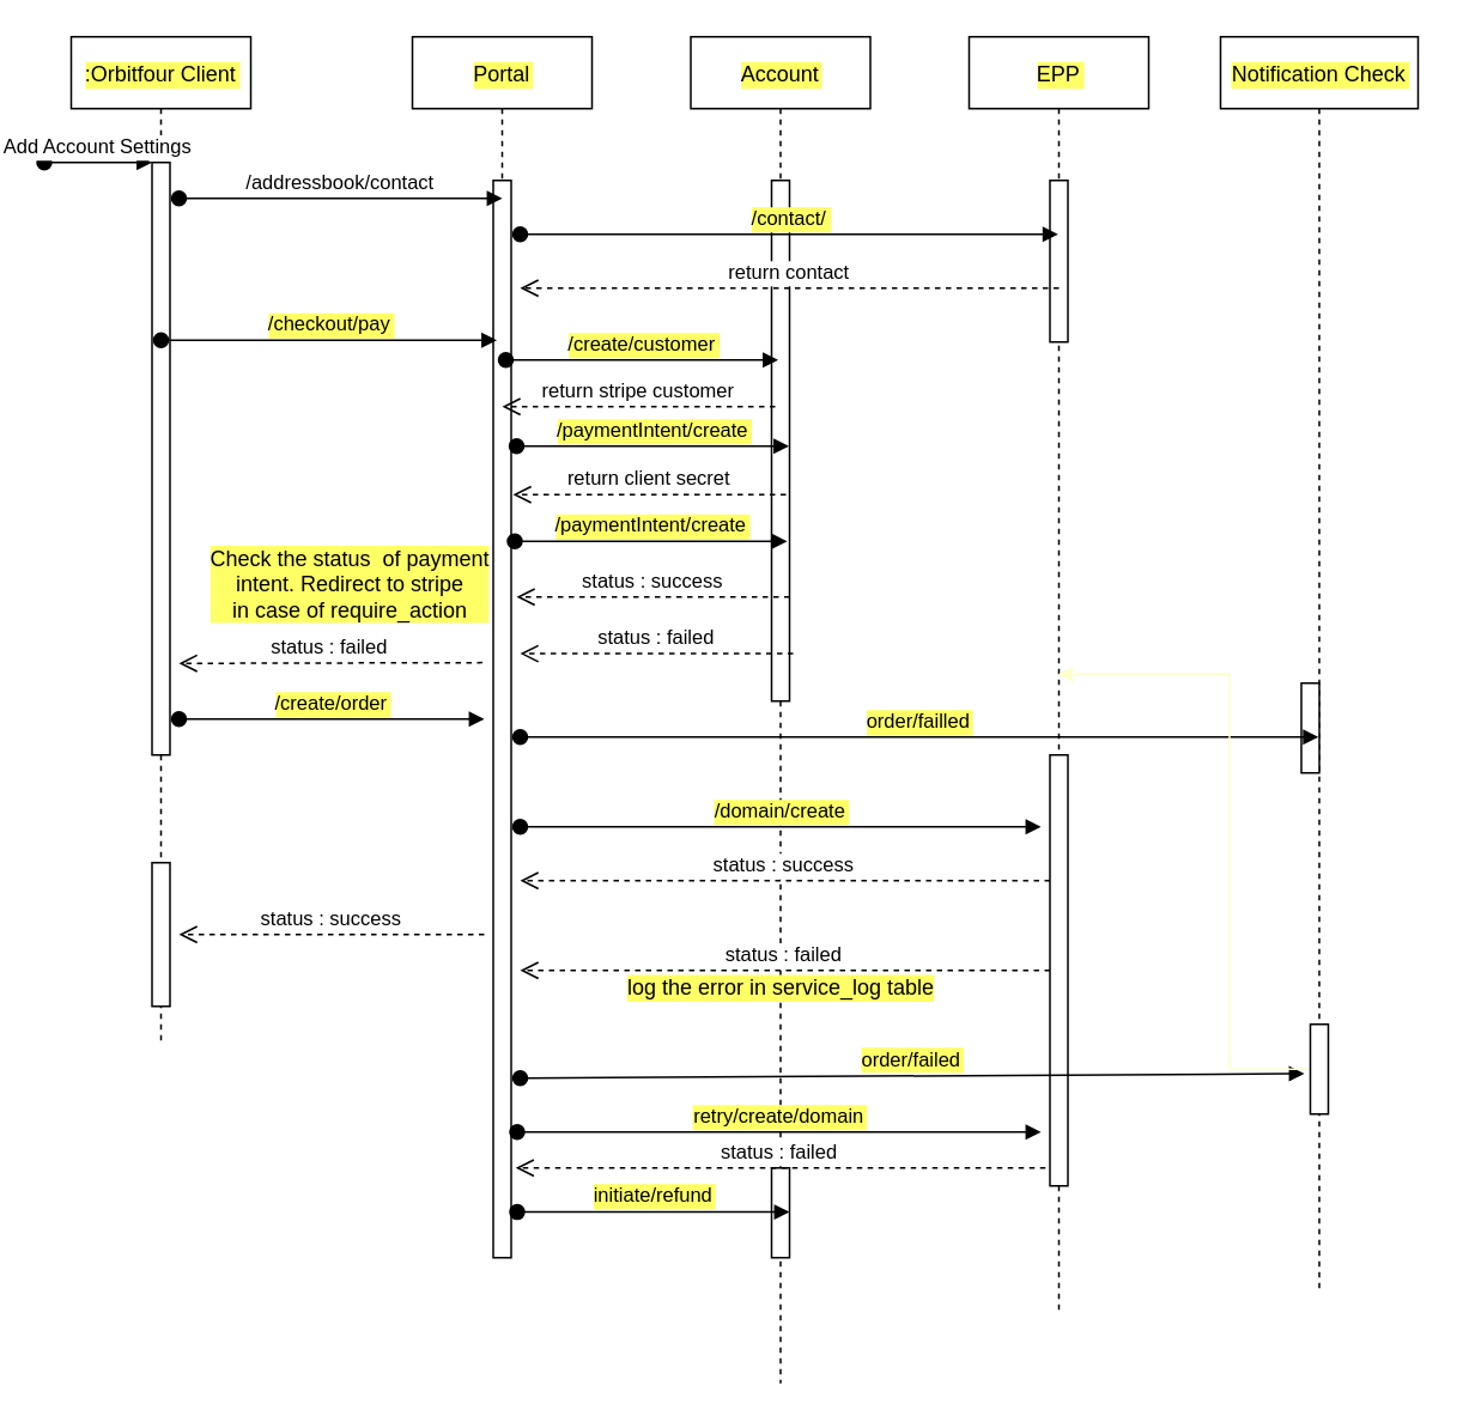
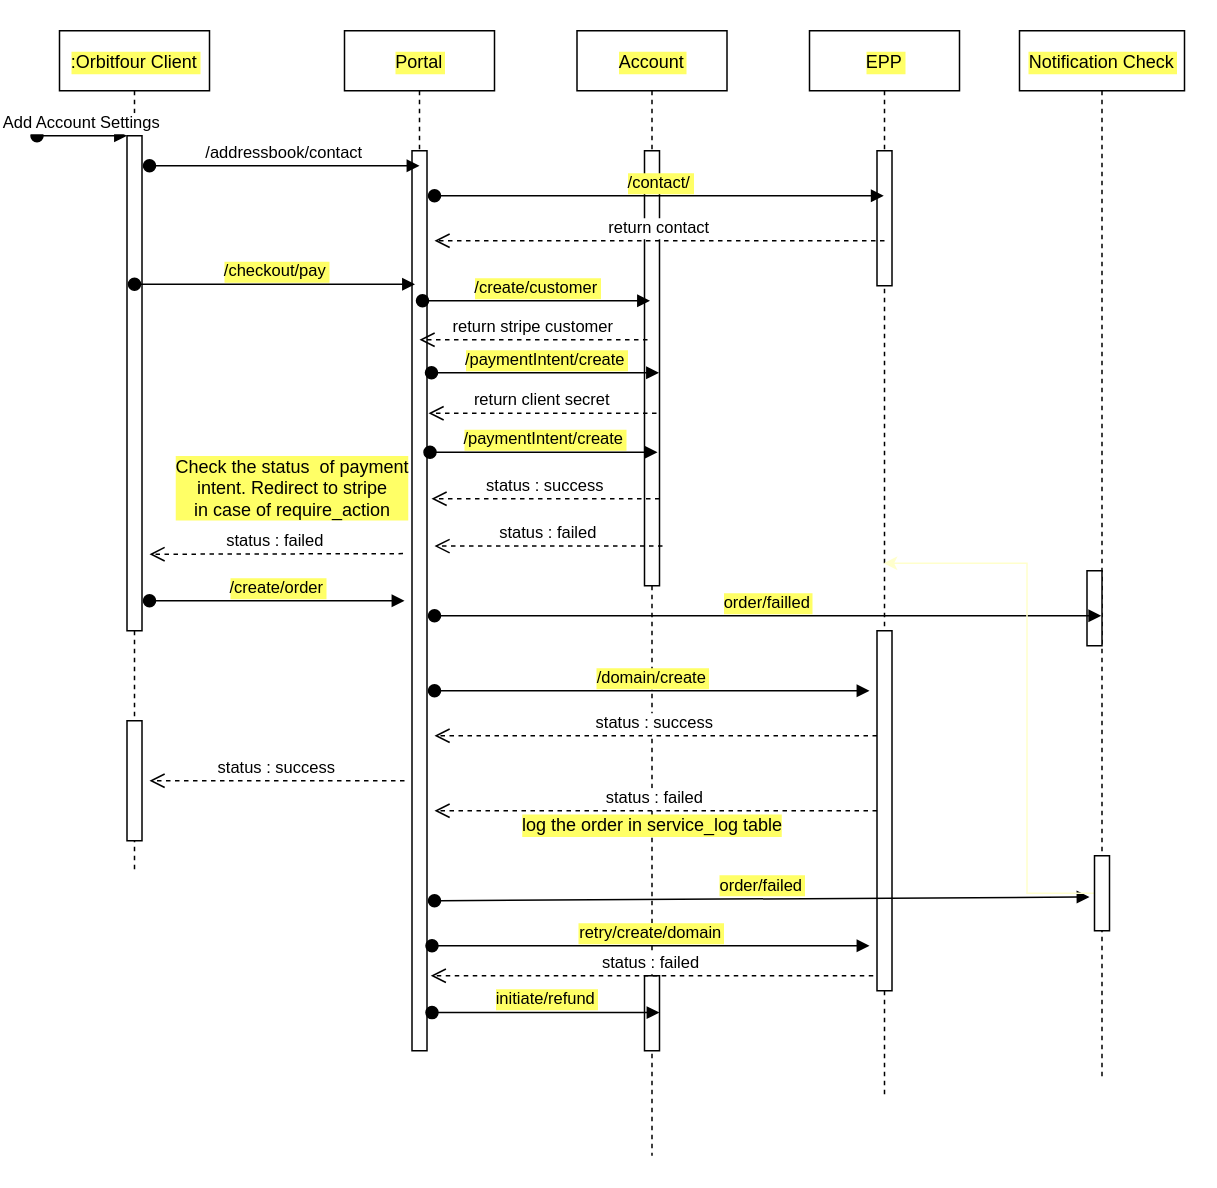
- <mxCell id="34" value="log the error in service_log table" style="text;html=1;resizable=0;autosize=1;align=center;verticalAlign=middle;points=[];fillColor=none;strokeColor=none;rounded=0;labelBackgroundColor=#FFFF66;" vertex="1" parent="1"><mxGeometry x="320" y="540" width="190" height="20" as="geometry" /></mxCell>
+ <mxCell id="34" value="log the order in service_log table" style="text;html=1;resizable=0;autosize=1;align=center;verticalAlign=middle;points=[];fillColor=none;strokeColor=none;rounded=0;labelBackgroundColor=#FFFF66;" vertex="1" parent="1"><mxGeometry x="320" y="540" width="190" height="20" as="geometry" /></mxCell>
